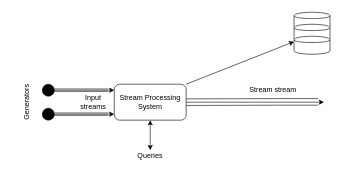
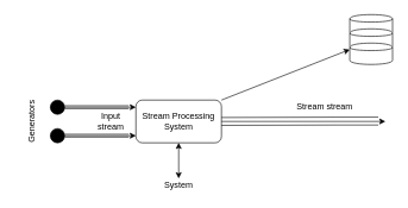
- <mxCell id="16" value="Input streams" style="text;html=1;strokeColor=none;fillColor=none;align=center;verticalAlign=middle;whiteSpace=wrap;rounded=0;" vertex="1" parent="1"><mxGeometry x="130" y="160" width="50" height="20" as="geometry" /></mxCell>
+ <mxCell id="16" value="Input stream" style="text;html=1;strokeColor=none;fillColor=none;align=center;verticalAlign=middle;whiteSpace=wrap;rounded=0;" vertex="1" parent="1"><mxGeometry x="130" y="160" width="50" height="20" as="geometry" /></mxCell>
- <mxCell id="19" value="Queries" style="text;html=1;strokeColor=none;fillColor=none;align=center;verticalAlign=middle;whiteSpace=wrap;rounded=0;" vertex="1" parent="1"><mxGeometry x="155" y="250" width="190" height="20" as="geometry" /></mxCell>
+ <mxCell id="19" value="System" style="text;html=1;strokeColor=none;fillColor=none;align=center;verticalAlign=middle;whiteSpace=wrap;rounded=0;" vertex="1" parent="1"><mxGeometry x="155" y="250" width="190" height="20" as="geometry" /></mxCell>
